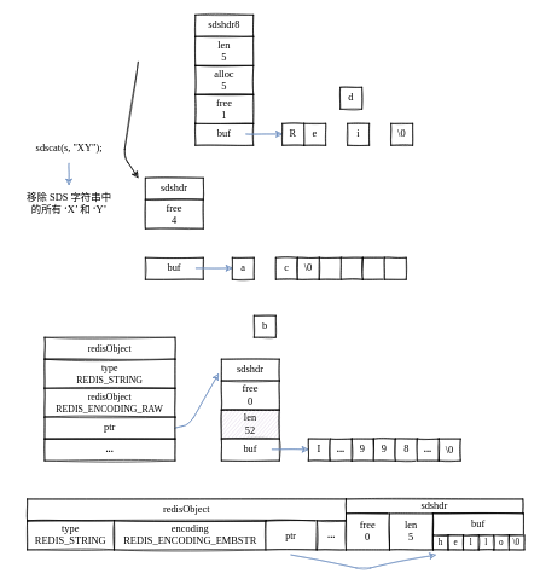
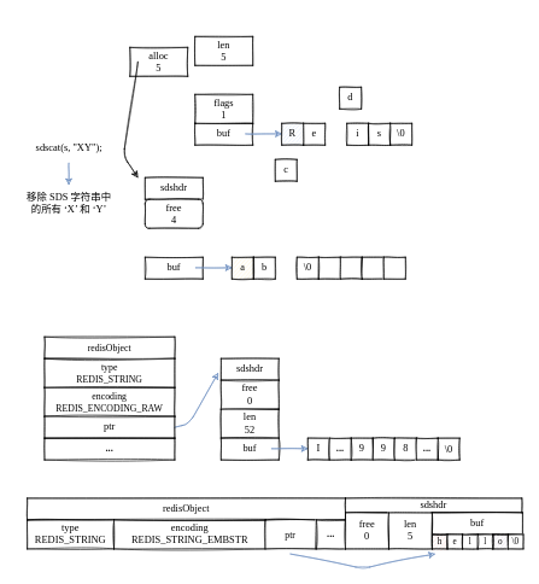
- <mxCell id="2" value="&lt;font face=&quot;Comic Sans MS&quot; style=&quot;font-size: 14px&quot;&gt;sdshdr8&lt;/font&gt;" style="rounded=0;whiteSpace=wrap;html=1;sketch=1;" vertex="1" parent="1"><mxGeometry x="269" y="20" width="80" height="30" as="geometry" /></mxCell>
- <mxCell id="3" value="&lt;font face=&quot;Comic Sans MS&quot; style=&quot;font-size: 14px&quot;&gt;alloc&lt;br&gt;5&lt;br&gt;&lt;/font&gt;" style="rounded=0;whiteSpace=wrap;html=1;sketch=1;" vertex="1" parent="1"><mxGeometry x="269" y="90" width="80" height="40" as="geometry" /></mxCell>
+ <mxCell id="3" value="&lt;font face=&quot;Comic Sans MS&quot; style=&quot;font-size: 14px&quot;&gt;alloc&lt;br&gt;5&lt;br&gt;&lt;/font&gt;" style="rounded=0;whiteSpace=wrap;html=1;sketch=1;" vertex="1" parent="1"><mxGeometry x="179" y="65" width="80" height="40" as="geometry" /></mxCell>
- <mxCell id="63" value="&lt;font face=&quot;Comic Sans MS&quot; style=&quot;font-size: 14px&quot;&gt;free&lt;br&gt;1&lt;br&gt;&lt;/font&gt;" style="rounded=0;whiteSpace=wrap;html=1;sketch=1;" vertex="1" parent="1"><mxGeometry x="269" y="130" width="80" height="40" as="geometry" /></mxCell>
+ <mxCell id="63" value="&lt;font face=&quot;Comic Sans MS&quot; style=&quot;font-size: 14px&quot;&gt;flags&lt;br&gt;1&lt;br&gt;&lt;/font&gt;" style="rounded=0;whiteSpace=wrap;html=1;sketch=1;" vertex="1" parent="1"><mxGeometry x="269" y="130" width="80" height="40" as="geometry" /></mxCell>
- <mxCell id="7" value="&lt;font face=&quot;Comic Sans MS&quot; style=&quot;font-size: 14px&quot;&gt;R&lt;/font&gt;" style="rounded=0;whiteSpace=wrap;html=1;sketch=1;" vertex="1" parent="1"><mxGeometry x="389" y="170" width="30" height="30" as="geometry" /></mxCell>
+ <mxCell id="7" value="&lt;font face=&quot;Comic Sans MS&quot; style=&quot;font-size: 14px&quot;&gt;R&lt;/font&gt;" style="rounded=0;whiteSpace=wrap;html=1;sketch=1;fillColor=#dae8fc;" vertex="1" parent="1"><mxGeometry x="389" y="170" width="30" height="30" as="geometry" /></mxCell>
+ <mxCell id="11" value="&lt;font face=&quot;Comic Sans MS&quot; style=&quot;font-size: 14px&quot;&gt;s&lt;/font&gt;" style="rounded=0;whiteSpace=wrap;html=1;sketch=1;" vertex="1" parent="1"><mxGeometry x="509" y="170" width="30" height="30" as="geometry" /></mxCell>
- <mxCell id="15" value="&lt;font face=&quot;Comic Sans MS&quot; style=&quot;font-size: 14px&quot;&gt;free&lt;br&gt;4&lt;br&gt;&lt;/font&gt;" style="rounded=0;whiteSpace=wrap;html=1;sketch=1;" vertex="1" parent="1"><mxGeometry x="200" y="275" width="80" height="40" as="geometry" /></mxCell>
+ <mxCell id="15" value="&lt;font face=&quot;Comic Sans MS&quot; style=&quot;font-size: 14px&quot;&gt;free&lt;br&gt;4&lt;br&gt;&lt;/font&gt;" style="whiteSpace=wrap;html=1;sketch=1;rounded=1;" vertex="1" parent="1"><mxGeometry x="200" y="275" width="80" height="40" as="geometry" /></mxCell>
- <mxCell id="21" value="&lt;font face=&quot;Comic Sans MS&quot;&gt;&lt;span style=&quot;font-size: 14px&quot;&gt;a&lt;/span&gt;&lt;/font&gt;" style="rounded=0;whiteSpace=wrap;html=1;sketch=1;" vertex="1" parent="1"><mxGeometry x="320" y="355" width="30" height="30" as="geometry" /></mxCell>
+ <mxCell id="21" value="&lt;font face=&quot;Comic Sans MS&quot;&gt;&lt;span style=&quot;font-size: 14px&quot;&gt;a&lt;/span&gt;&lt;/font&gt;" style="rounded=0;whiteSpace=wrap;html=1;sketch=1;fillColor=#fff2cc;" vertex="1" parent="1"><mxGeometry x="320" y="355" width="30" height="30" as="geometry" /></mxCell>
- <mxCell id="23" value="&lt;font face=&quot;Comic Sans MS&quot; style=&quot;font-size: 14px&quot;&gt;c&lt;/font&gt;" style="rounded=0;whiteSpace=wrap;html=1;sketch=1;" vertex="1" parent="1"><mxGeometry x="380" y="355" width="30" height="30" as="geometry" /></mxCell>
+ <mxCell id="23" value="&lt;font face=&quot;Comic Sans MS&quot; style=&quot;font-size: 14px&quot;&gt;c&lt;/font&gt;" style="rounded=0;whiteSpace=wrap;html=1;sketch=1;" vertex="1" parent="1"><mxGeometry x="380" y="220" width="30" height="30" as="geometry" /></mxCell>
- <mxCell id="22" value="&lt;font face=&quot;Comic Sans MS&quot;&gt;&lt;span style=&quot;font-size: 14px&quot;&gt;b&lt;/span&gt;&lt;/font&gt;" style="rounded=0;whiteSpace=wrap;html=1;sketch=1;" vertex="1" parent="1"><mxGeometry x="350" y="435" width="30" height="30" as="geometry" /></mxCell>
+ <mxCell id="22" value="&lt;font face=&quot;Comic Sans MS&quot;&gt;&lt;span style=&quot;font-size: 14px&quot;&gt;b&lt;/span&gt;&lt;/font&gt;" style="rounded=0;whiteSpace=wrap;html=1;sketch=1;" vertex="1" parent="1"><mxGeometry x="350" y="355" width="30" height="30" as="geometry" /></mxCell>
- <mxCell id="30" value="&lt;font face=&quot;Comic Sans MS&quot; style=&quot;font-size: 13px&quot;&gt;redisObject&lt;br&gt;REDIS_ENCODING_RAW&lt;br&gt;&lt;/font&gt;" style="rounded=0;whiteSpace=wrap;html=1;sketch=1;" vertex="1" parent="1"><mxGeometry x="61" y="535" width="180" height="40" as="geometry" /></mxCell>
+ <mxCell id="30" value="&lt;font face=&quot;Comic Sans MS&quot; style=&quot;font-size: 13px&quot;&gt;encoding&lt;br&gt;REDIS_ENCODING_RAW&lt;br&gt;&lt;/font&gt;" style="rounded=0;whiteSpace=wrap;html=1;sketch=1;" vertex="1" parent="1"><mxGeometry x="61" y="535" width="180" height="40" as="geometry" /></mxCell>
- <mxCell id="37" value="&lt;font style=&quot;font-size: 14px&quot; face=&quot;Comic Sans MS&quot;&gt;len&lt;br&gt;52&lt;br&gt;&lt;/font&gt;" style="rounded=0;whiteSpace=wrap;html=1;sketch=1;fillColor=#e1d5e7;" vertex="1" parent="1"><mxGeometry x="305" y="565" width="80" height="40" as="geometry" /></mxCell>
+ <mxCell id="37" value="&lt;font style=&quot;font-size: 14px&quot; face=&quot;Comic Sans MS&quot;&gt;len&lt;br&gt;52&lt;br&gt;&lt;/font&gt;" style="rounded=0;whiteSpace=wrap;html=1;sketch=1;" vertex="1" parent="1"><mxGeometry x="305" y="565" width="80" height="40" as="geometry" /></mxCell>
- <mxCell id="49" value="&lt;font face=&quot;Comic Sans MS&quot; style=&quot;font-size: 14px&quot;&gt;encoding&lt;br&gt;REDIS_ENCODING_EMBSTR&lt;br&gt;&lt;/font&gt;" style="rounded=0;whiteSpace=wrap;html=1;sketch=1;" vertex="1" parent="1"><mxGeometry x="157" y="718" width="210" height="40" as="geometry" /></mxCell>
+ <mxCell id="49" value="&lt;font face=&quot;Comic Sans MS&quot; style=&quot;font-size: 14px&quot;&gt;encoding&lt;br&gt;REDIS_STRING_EMBSTR&lt;br&gt;&lt;/font&gt;" style="rounded=0;whiteSpace=wrap;html=1;sketch=1;" vertex="1" parent="1"><mxGeometry x="157" y="718" width="210" height="40" as="geometry" /></mxCell>
- <mxCell id="56" value="&lt;font face=&quot;Comic Sans MS&quot;&gt;h&lt;/font&gt;" style="rounded=0;whiteSpace=wrap;html=1;sketch=1;" vertex="1" parent="1"><mxGeometry x="597" y="738" width="21" height="20" as="geometry" /></mxCell>
+ <mxCell id="56" value="&lt;font face=&quot;Comic Sans MS&quot;&gt;h&lt;/font&gt;" style="rounded=0;whiteSpace=wrap;html=1;sketch=1;fillColor=#f8cecc;" vertex="1" parent="1"><mxGeometry x="597" y="738" width="21" height="20" as="geometry" /></mxCell>
- <mxCell id="60" value="&lt;font face=&quot;Comic Sans MS&quot;&gt;o&lt;/font&gt;" style="rounded=0;whiteSpace=wrap;html=1;sketch=1;" vertex="1" parent="1"><mxGeometry x="681" y="738" width="21" height="20" as="geometry" /></mxCell>
+ <mxCell id="60" value="&lt;font face=&quot;Comic Sans MS&quot;&gt;o&lt;/font&gt;" style="rounded=0;whiteSpace=wrap;html=1;sketch=1;fillColor=#e1d5e7;" vertex="1" parent="1"><mxGeometry x="681" y="738" width="21" height="20" as="geometry" /></mxCell>
